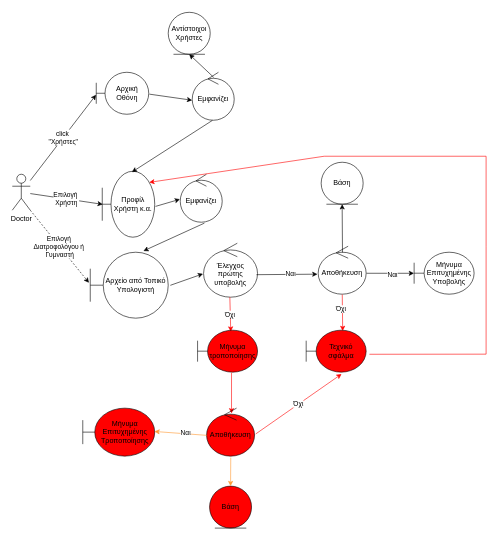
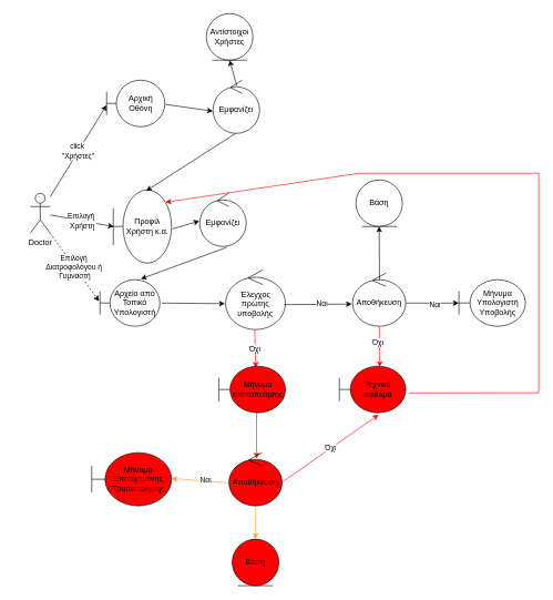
- <mxCell id="7" value="Αντίστοιχοι Χρήστες" style="ellipse;shape=umlEntity;whiteSpace=wrap;html=1;" vertex="1" parent="1"><mxGeometry x="280" y="20" width="70" height="70" as="geometry" /></mxCell>
+ <mxCell id="7" value="Αντίστοιχοι Χρήστες" style="ellipse;shape=umlEntity;whiteSpace=wrap;html=1;" vertex="1" parent="1"><mxGeometry x="310" y="20" width="70" height="70" as="geometry" /></mxCell>
- <mxCell id="2" value="Doctor" style="shape=umlActor;verticalLabelPosition=bottom;verticalAlign=top;html=1;outlineConnect=0;" vertex="1" parent="1"><mxGeometry x="20" y="290" width="30" height="60" as="geometry" /></mxCell>
+ <mxCell id="2" value="Doctor" style="shape=umlActor;verticalLabelPosition=bottom;verticalAlign=top;html=1;outlineConnect=0;" vertex="1" parent="1"><mxGeometry x="45" y="290" width="30" height="60" as="geometry" /></mxCell>
- <mxCell id="23" value="Μήνυμα Επιτυχημένης Υποβολής" style="shape=umlBoundary;whiteSpace=wrap;html=1;" vertex="1" parent="1"><mxGeometry x="690" y="420" width="100" height="70" as="geometry" /></mxCell>
+ <mxCell id="23" value="Μήνυμα Υπολογιστή Υποβολής" style="shape=umlBoundary;whiteSpace=wrap;html=1;" vertex="1" parent="1"><mxGeometry x="690" y="420" width="100" height="70" as="geometry" /></mxCell>
- <mxCell id="13" value="Αρχείο από Τοπικό Υπολογιστή" style="shape=umlBoundary;whiteSpace=wrap;html=1;" vertex="1" parent="1"><mxGeometry x="150" y="420" width="130" height="110" as="geometry" /></mxCell>
+ <mxCell id="13" value="Αρχείο από Τοπικό Υπολογιστή" style="shape=umlBoundary;whiteSpace=wrap;html=1;" vertex="1" parent="1"><mxGeometry x="150" y="420" width="90" height="70" as="geometry" /></mxCell>
